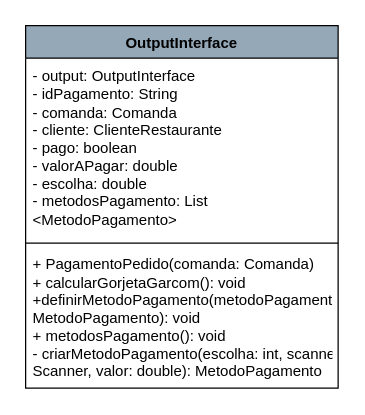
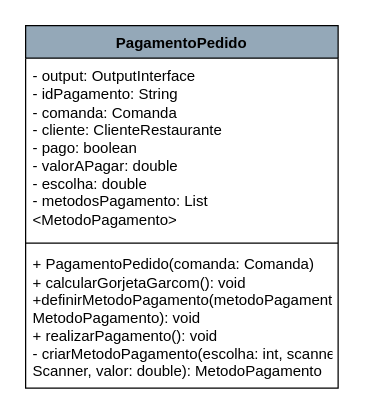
- <mxCell id="2" value="OutputInterface" style="swimlane;fontStyle=1;align=center;verticalAlign=top;childLayout=stackLayout;horizontal=1;startSize=26;horizontalStack=0;resizeParent=1;resizeParentMax=0;resizeLast=0;collapsible=1;marginBottom=0;whiteSpace=wrap;html=1;fillColor=#94A8B8;" vertex="1" parent="1"><mxGeometry x="20" y="20" width="250" height="290" as="geometry" /></mxCell>
+ <mxCell id="2" value="PagamentoPedido" style="swimlane;fontStyle=1;align=center;verticalAlign=top;childLayout=stackLayout;horizontal=1;startSize=26;horizontalStack=0;resizeParent=1;resizeParentMax=0;resizeLast=0;collapsible=1;marginBottom=0;whiteSpace=wrap;html=1;fillColor=#94A8B8;" vertex="1" parent="1"><mxGeometry x="20" y="20" width="250" height="290" as="geometry" /></mxCell>
- <mxCell id="5" value="+ PagamentoPedido(comanda: Comanda)&lt;br&gt;+ calcularGorjetaGarcom(): void&amp;nbsp;&lt;br&gt;+definirMetodoPagamento(metodoPagamento: MetodoPagamento): void&amp;nbsp;&lt;br&gt;+ metodosPagamento(): void&amp;nbsp;&lt;br&gt;- criarMetodoPagamento(escolha: int, scanner: Scanner, valor: double): MetodoPagamento" style="text;strokeColor=none;fillColor=none;align=left;verticalAlign=middle;spacingLeft=4;spacingRight=4;overflow=hidden;rotatable=0;points=[[0,0.5],[1,0.5]];portConstraint=eastwest;whiteSpace=wrap;html=1;" vertex="1" parent="2"><mxGeometry y="178" width="250" height="112" as="geometry" /></mxCell>
+ <mxCell id="5" value="+ PagamentoPedido(comanda: Comanda)&lt;br&gt;+ calcularGorjetaGarcom(): void&amp;nbsp;&lt;br&gt;+definirMetodoPagamento(metodoPagamento: MetodoPagamento): void&amp;nbsp;&lt;br&gt;+ realizarPagamento(): void&amp;nbsp;&lt;br&gt;- criarMetodoPagamento(escolha: int, scanner: Scanner, valor: double): MetodoPagamento" style="text;strokeColor=none;fillColor=none;align=left;verticalAlign=middle;spacingLeft=4;spacingRight=4;overflow=hidden;rotatable=0;points=[[0,0.5],[1,0.5]];portConstraint=eastwest;whiteSpace=wrap;html=1;" vertex="1" parent="2"><mxGeometry y="178" width="250" height="112" as="geometry" /></mxCell>
